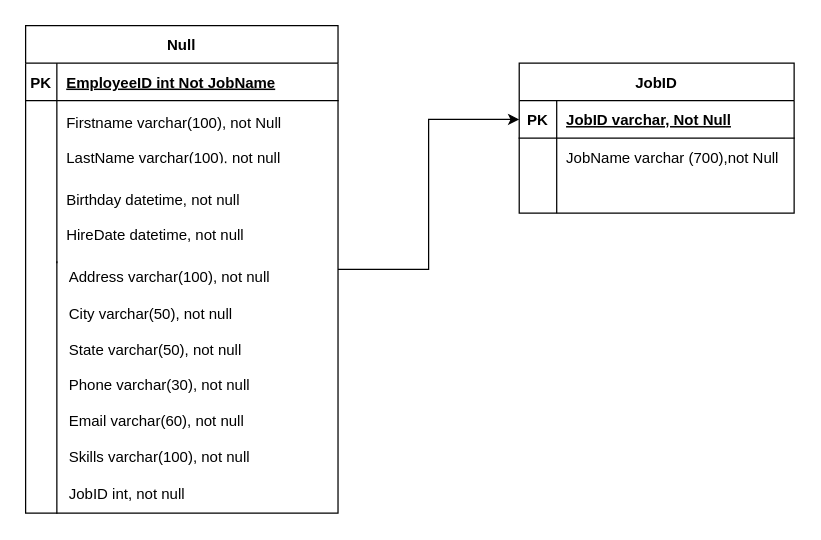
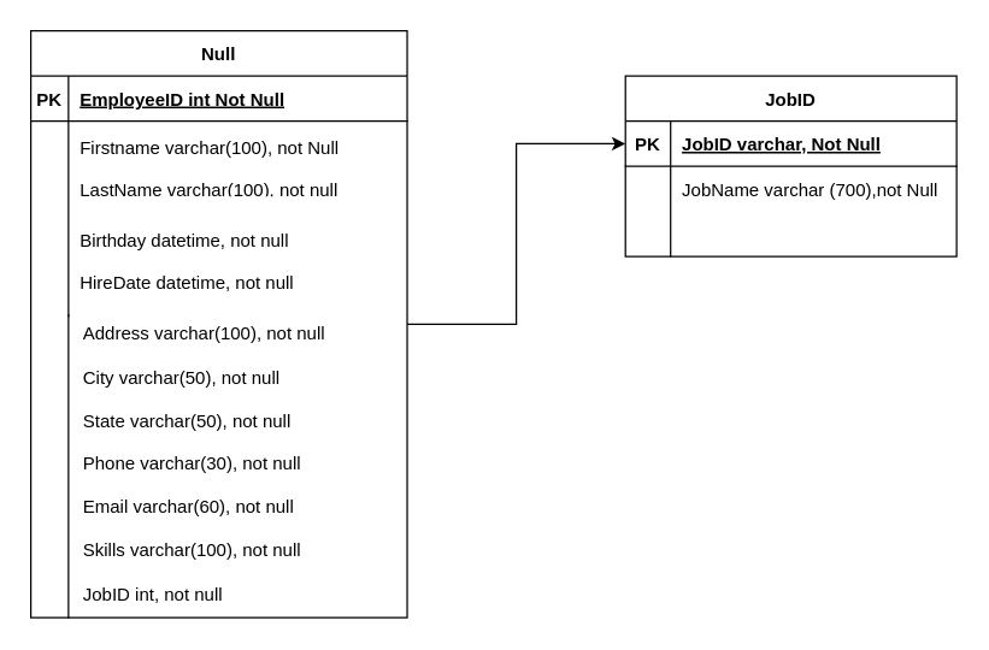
- <mxCell id="6" value="EmployeeID int Not JobName" style="shape=partialRectangle;connectable=0;fillColor=none;top=0;left=0;bottom=0;right=0;align=left;spacingLeft=6;fontStyle=5;overflow=hidden;" vertex="1" parent="4"><mxGeometry x="25" width="225" height="30" as="geometry"><mxRectangle width="225" height="30" as="alternateBounds" /></mxGeometry></mxCell>
+ <mxCell id="6" value="EmployeeID int Not Null" style="shape=partialRectangle;connectable=0;fillColor=none;top=0;left=0;bottom=0;right=0;align=left;spacingLeft=6;fontStyle=5;overflow=hidden;" vertex="1" parent="4"><mxGeometry x="25" width="225" height="30" as="geometry"><mxRectangle width="225" height="30" as="alternateBounds" /></mxGeometry></mxCell>
